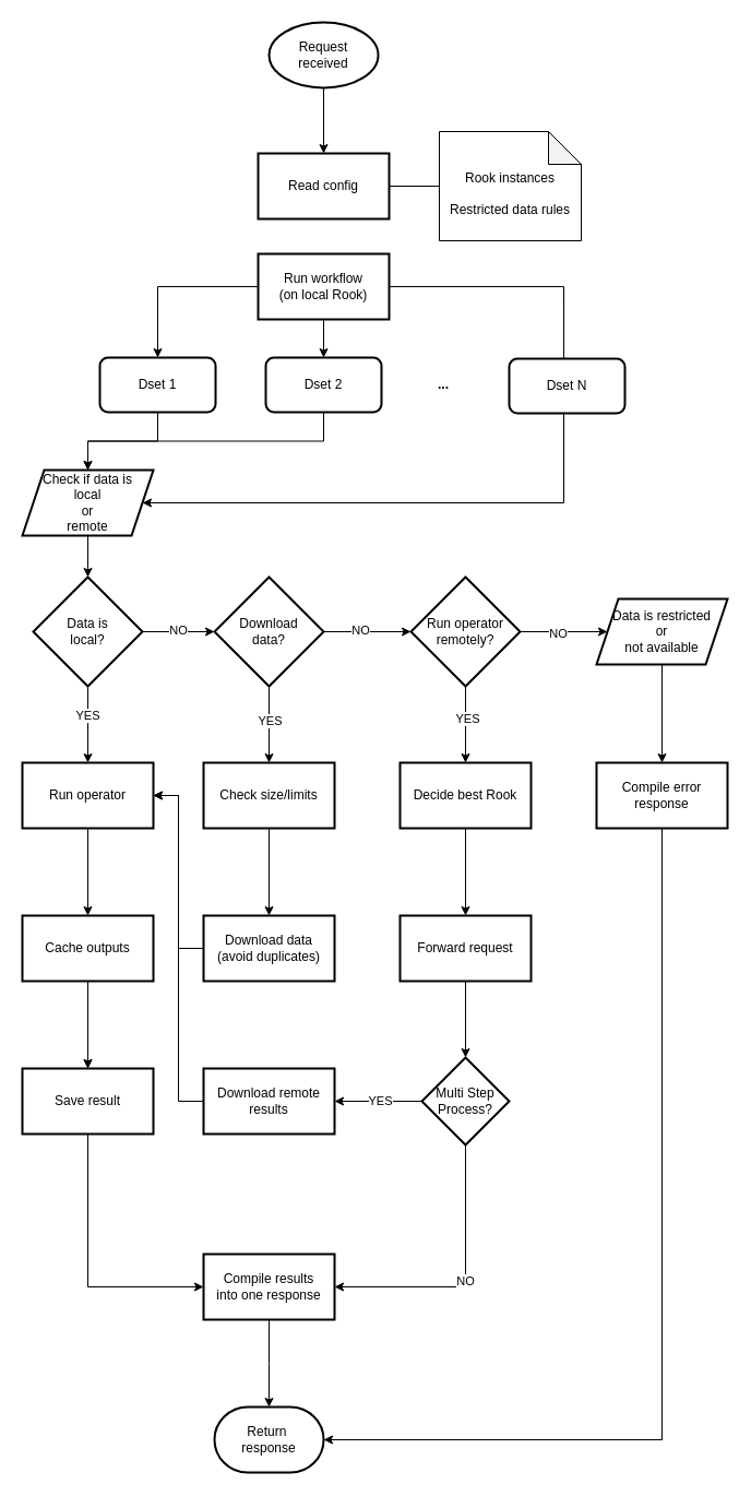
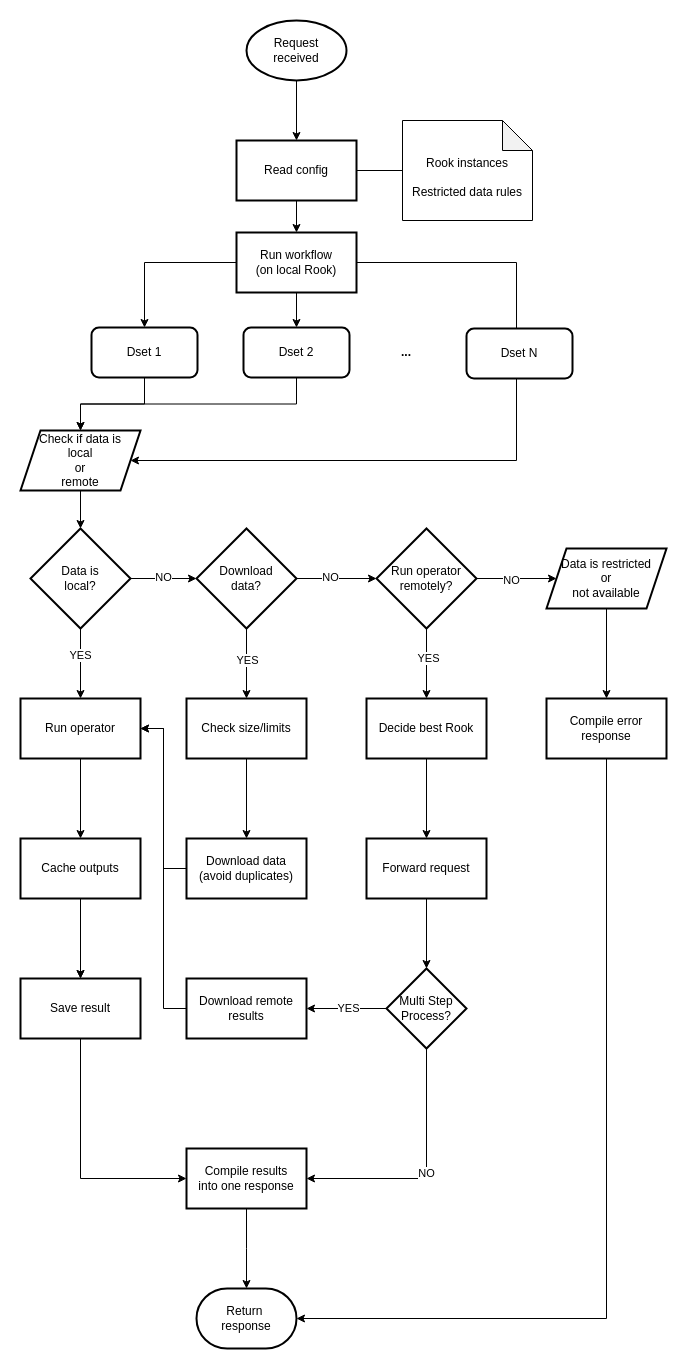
+ <mxCell id="38" value="" style="edgeStyle=orthogonalEdgeStyle;rounded=0;orthogonalLoop=1;jettySize=auto;html=1;" parent="1" source="39" target="55" edge="1"><mxGeometry relative="1" as="geometry" /></mxCell>
